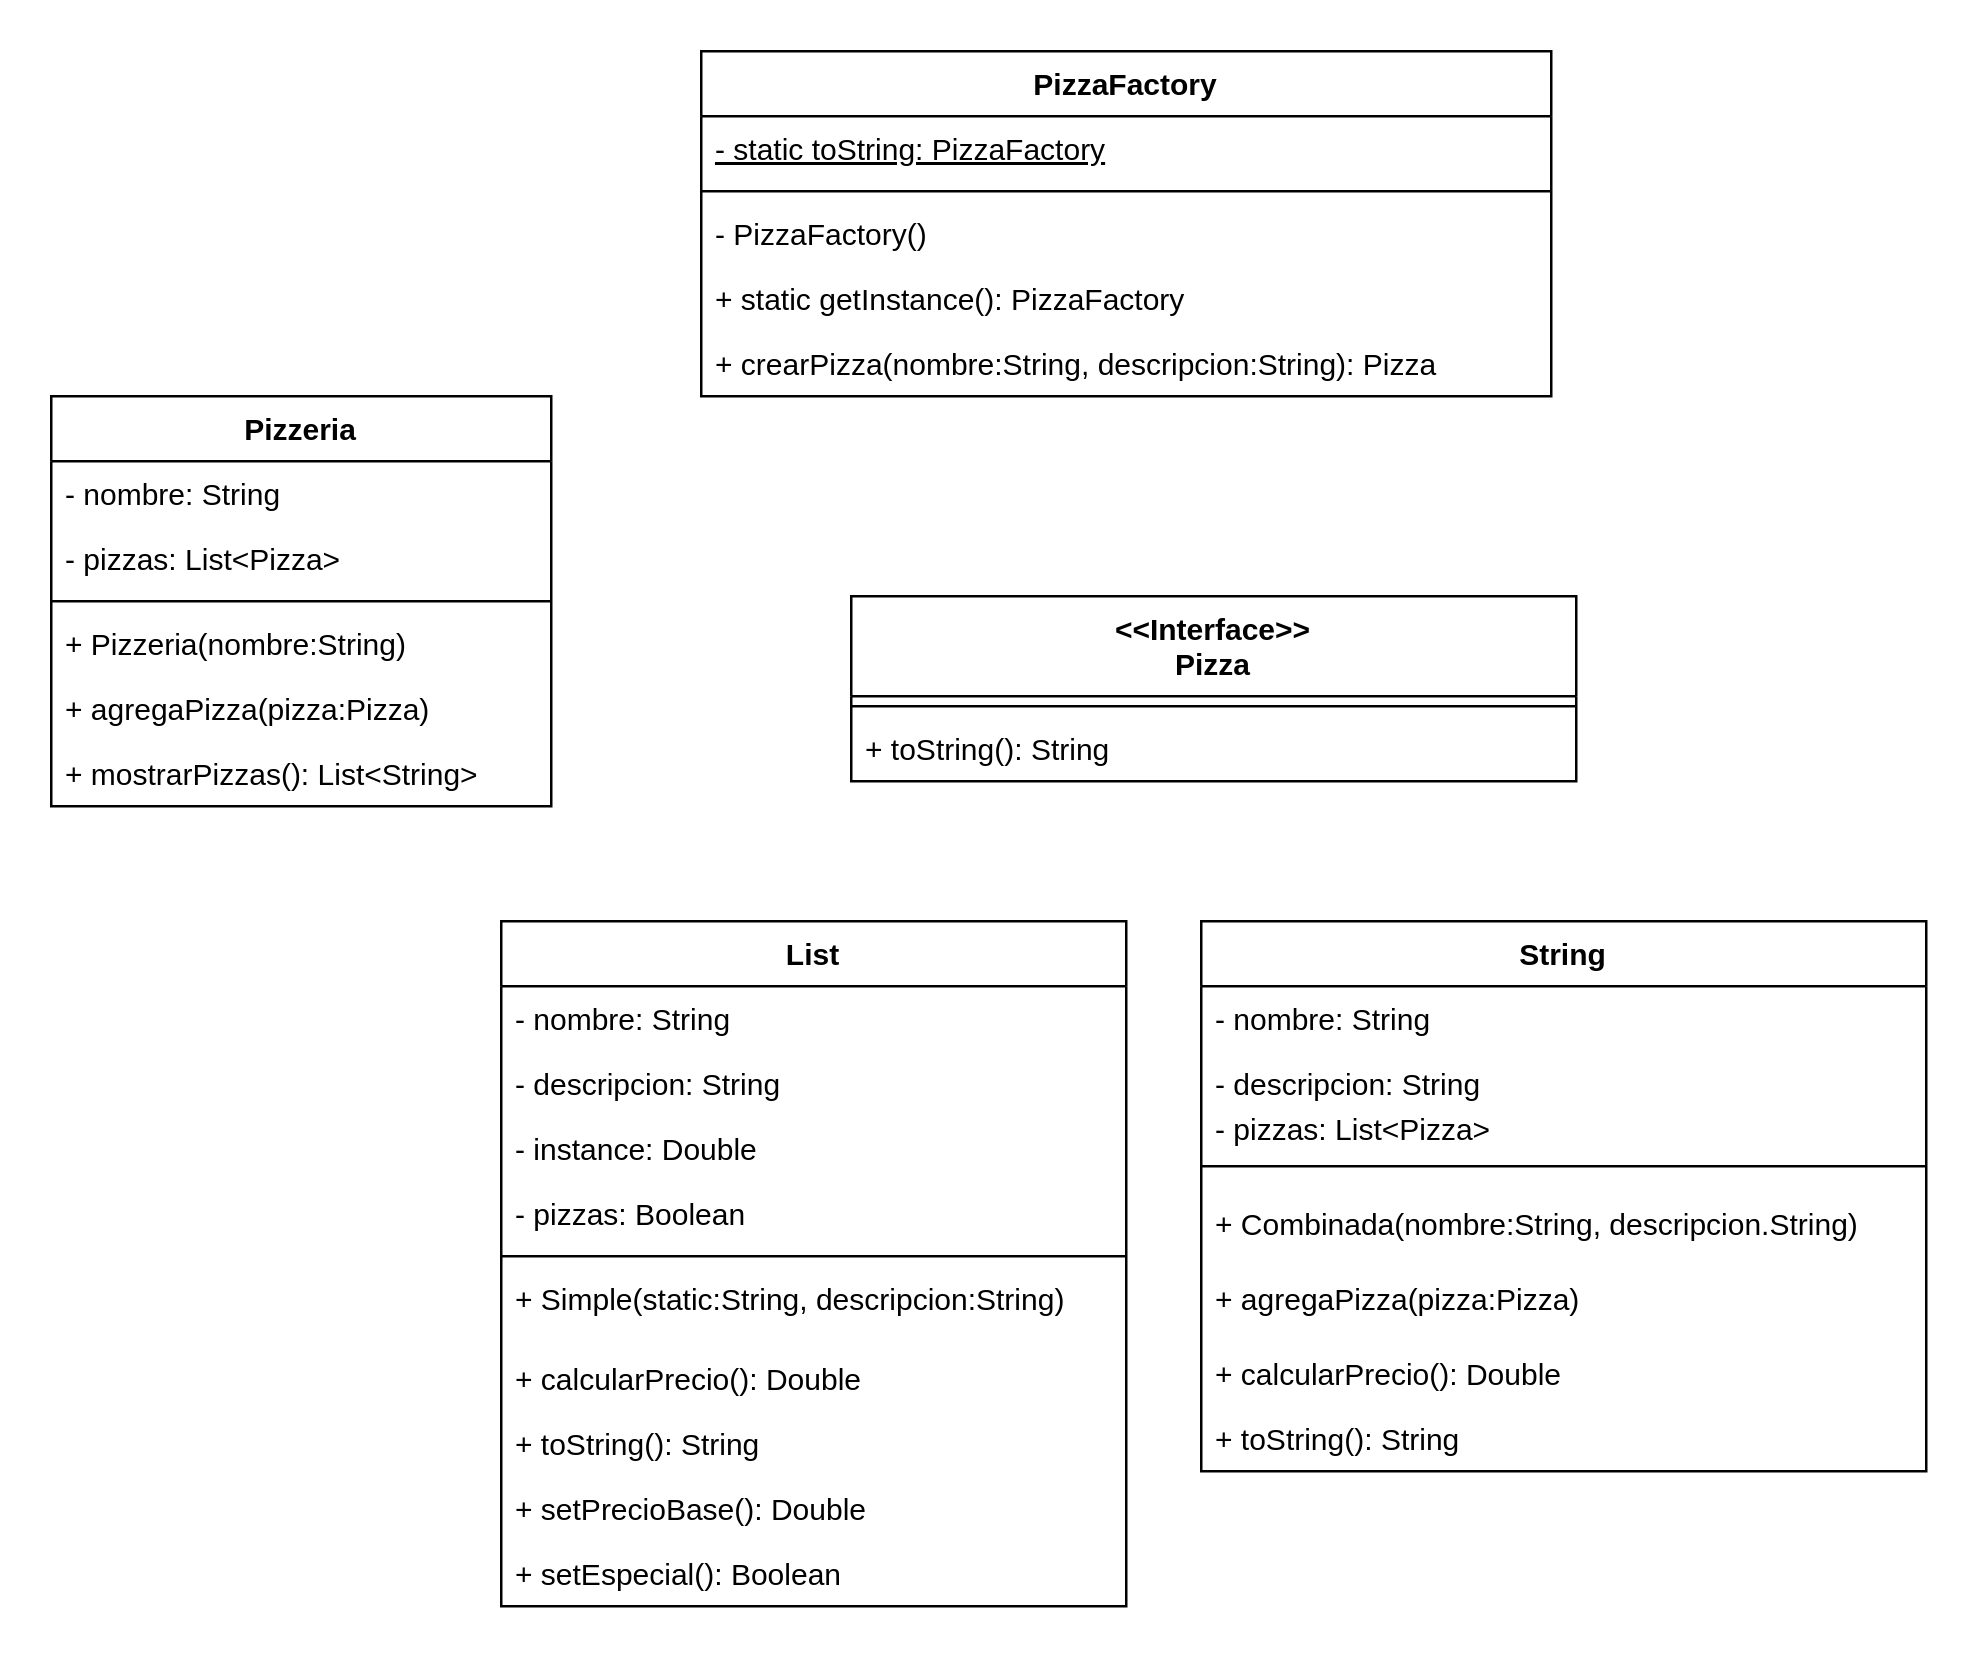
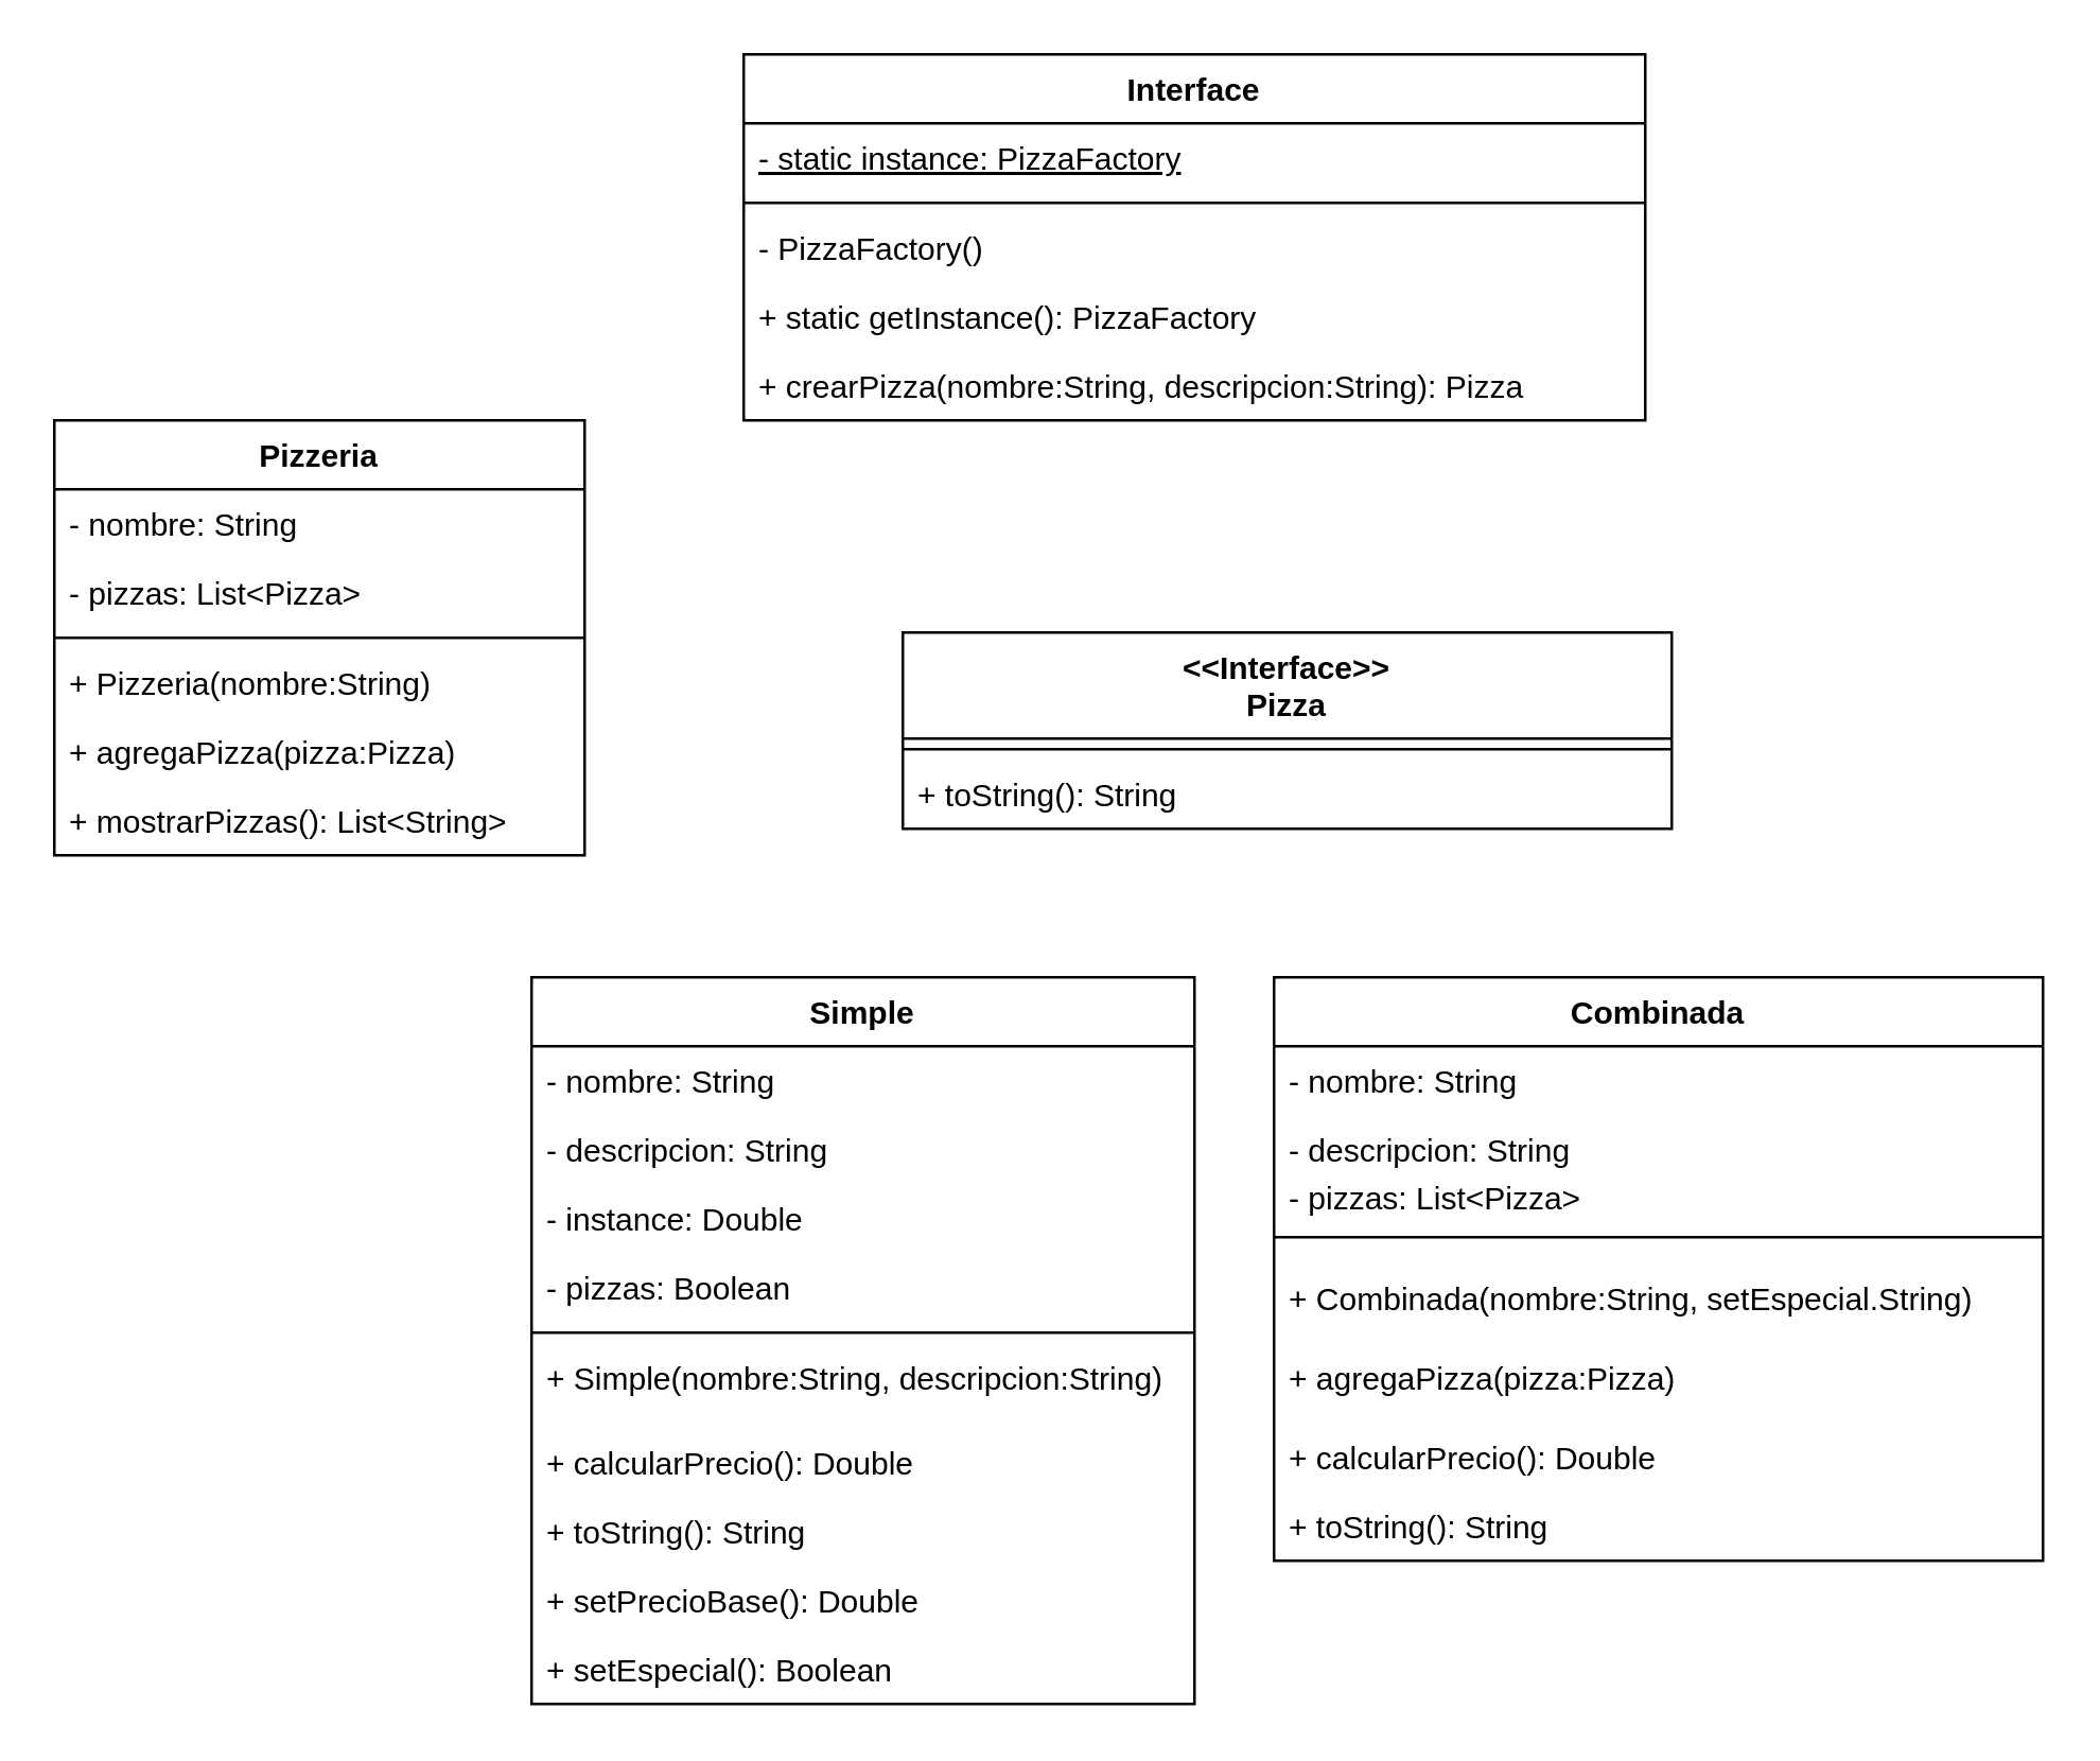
- <mxCell id="32" value="PizzaFactory" style="swimlane;fontStyle=1;align=center;verticalAlign=top;childLayout=stackLayout;horizontal=1;startSize=26;horizontalStack=0;resizeParent=1;resizeParentMax=0;resizeLast=0;collapsible=1;marginBottom=0;" vertex="1" parent="1"><mxGeometry x="280" y="20" width="340" height="138" as="geometry" /></mxCell>
+ <mxCell id="32" value="Interface" style="swimlane;fontStyle=1;align=center;verticalAlign=top;childLayout=stackLayout;horizontal=1;startSize=26;horizontalStack=0;resizeParent=1;resizeParentMax=0;resizeLast=0;collapsible=1;marginBottom=0;" vertex="1" parent="1"><mxGeometry x="280" y="20" width="340" height="138" as="geometry" /></mxCell>
- <mxCell id="33" value="- static toString: PizzaFactory" style="text;strokeColor=none;fillColor=none;align=left;verticalAlign=top;spacingLeft=4;spacingRight=4;overflow=hidden;rotatable=0;points=[[0,0.5],[1,0.5]];portConstraint=eastwest;fontStyle=4" vertex="1" parent="32"><mxGeometry y="26" width="340" height="26" as="geometry" /></mxCell>
+ <mxCell id="33" value="- static instance: PizzaFactory" style="text;strokeColor=none;fillColor=none;align=left;verticalAlign=top;spacingLeft=4;spacingRight=4;overflow=hidden;rotatable=0;points=[[0,0.5],[1,0.5]];portConstraint=eastwest;fontStyle=4" vertex="1" parent="32"><mxGeometry y="26" width="340" height="26" as="geometry" /></mxCell>
- <mxCell id="5" value="List" style="swimlane;fontStyle=1;align=center;verticalAlign=top;childLayout=stackLayout;horizontal=1;startSize=26;horizontalStack=0;resizeParent=1;resizeParentMax=0;resizeLast=0;collapsible=1;marginBottom=0;" vertex="1" parent="1"><mxGeometry x="200" y="368" width="250" height="274" as="geometry" /></mxCell>
+ <mxCell id="5" value="Simple" style="swimlane;fontStyle=1;align=center;verticalAlign=top;childLayout=stackLayout;horizontal=1;startSize=26;horizontalStack=0;resizeParent=1;resizeParentMax=0;resizeLast=0;collapsible=1;marginBottom=0;" vertex="1" parent="1"><mxGeometry x="200" y="368" width="250" height="274" as="geometry" /></mxCell>
- <mxCell id="16" value="String&#10;" style="swimlane;fontStyle=1;align=center;verticalAlign=top;childLayout=stackLayout;horizontal=1;startSize=26;horizontalStack=0;resizeParent=1;resizeParentMax=0;resizeLast=0;collapsible=1;marginBottom=0;" vertex="1" parent="1"><mxGeometry x="480" y="368" width="290" height="220" as="geometry" /></mxCell>
+ <mxCell id="16" value="Combinada&#10;" style="swimlane;fontStyle=1;align=center;verticalAlign=top;childLayout=stackLayout;horizontal=1;startSize=26;horizontalStack=0;resizeParent=1;resizeParentMax=0;resizeLast=0;collapsible=1;marginBottom=0;" vertex="1" parent="1"><mxGeometry x="480" y="368" width="290" height="220" as="geometry" /></mxCell>
- <mxCell id="21" value="+ Combinada(nombre:String, descripcion.String)" style="text;strokeColor=none;fillColor=none;align=left;verticalAlign=top;spacingLeft=4;spacingRight=4;overflow=hidden;rotatable=0;points=[[0,0.5],[1,0.5]];portConstraint=eastwest;" vertex="1" parent="16"><mxGeometry y="108" width="290" height="30" as="geometry" /></mxCell>
+ <mxCell id="21" value="+ Combinada(nombre:String, setEspecial.String)" style="text;strokeColor=none;fillColor=none;align=left;verticalAlign=top;spacingLeft=4;spacingRight=4;overflow=hidden;rotatable=0;points=[[0,0.5],[1,0.5]];portConstraint=eastwest;" vertex="1" parent="16"><mxGeometry y="108" width="290" height="30" as="geometry" /></mxCell>
- <mxCell id="11" value="+ Simple(static:String, descripcion:String)" style="text;strokeColor=none;fillColor=none;align=left;verticalAlign=top;spacingLeft=4;spacingRight=4;overflow=hidden;rotatable=0;points=[[0,0.5],[1,0.5]];portConstraint=eastwest;" vertex="1" parent="5"><mxGeometry y="138" width="250" height="32" as="geometry" /></mxCell>
+ <mxCell id="11" value="+ Simple(nombre:String, descripcion:String)" style="text;strokeColor=none;fillColor=none;align=left;verticalAlign=top;spacingLeft=4;spacingRight=4;overflow=hidden;rotatable=0;points=[[0,0.5],[1,0.5]];portConstraint=eastwest;" vertex="1" parent="5"><mxGeometry y="138" width="250" height="32" as="geometry" /></mxCell>
